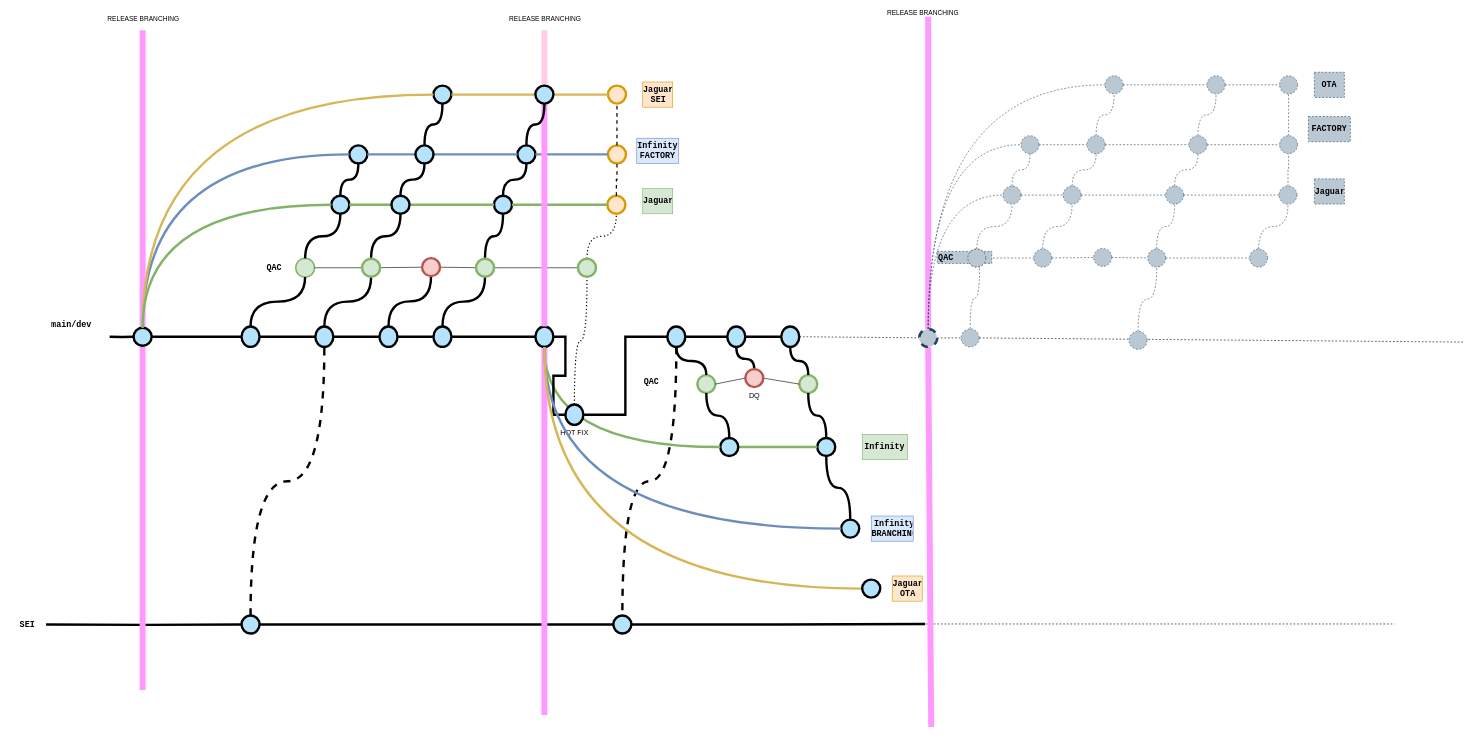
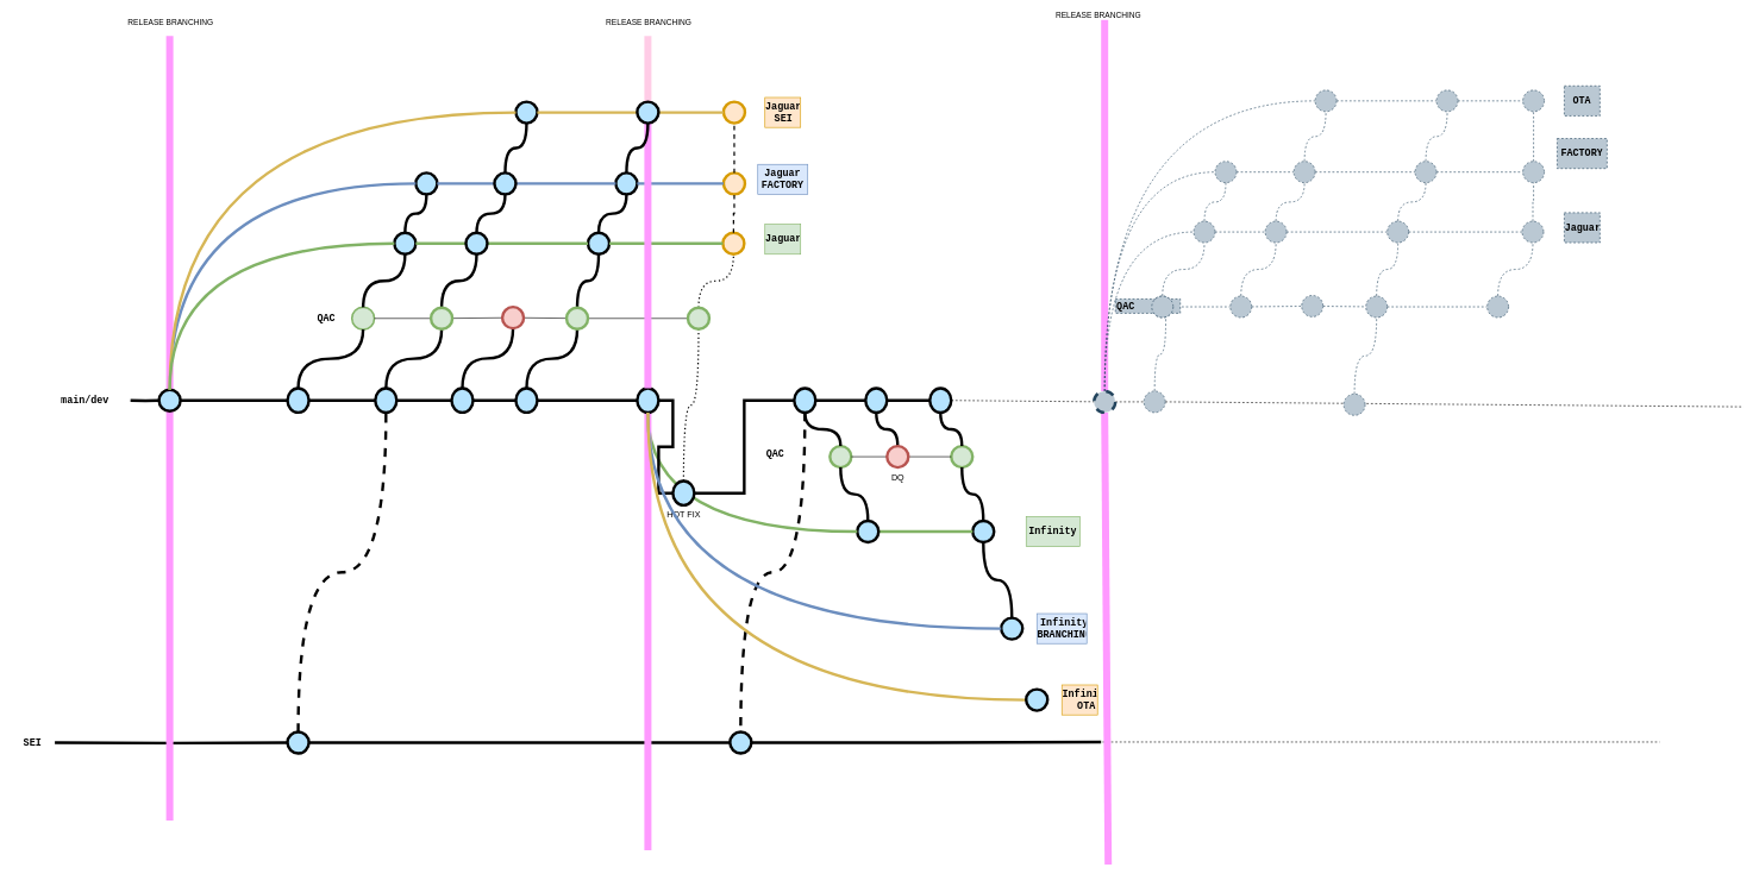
- <mxCell id="76" value="Infinity FACTORY" style="text;html=1;strokeColor=#6c8ebf;fillColor=#dae8fc;align=center;verticalAlign=middle;whiteSpace=wrap;overflow=hidden;fontSize=14;fontStyle=1;fontFamily=Courier New;" parent="1" vertex="1"><mxGeometry x="1061" y="230" width="70" height="42" as="geometry" /></mxCell>
+ <mxCell id="76" value="Jaguar FACTORY" style="text;html=1;strokeColor=#6c8ebf;fillColor=#dae8fc;align=center;verticalAlign=middle;whiteSpace=wrap;overflow=hidden;fontSize=14;fontStyle=1;fontFamily=Courier New;" parent="1" vertex="1"><mxGeometry x="1061" y="230" width="70" height="42" as="geometry" /></mxCell>
- <mxCell id="3" value="main/dev" style="text;html=1;strokeColor=none;fillColor=none;align=center;verticalAlign=middle;whiteSpace=wrap;overflow=hidden;fontSize=14;fontStyle=1;fontFamily=Courier New;" parent="1" vertex="1"><mxGeometry x="72" y="520" width="93" height="42" as="geometry" /></mxCell>
+ <mxCell id="3" value="main/dev" style="text;html=1;strokeColor=none;fillColor=none;align=center;verticalAlign=middle;whiteSpace=wrap;overflow=hidden;fontSize=14;fontStyle=1;fontFamily=Courier New;" parent="1" vertex="1"><mxGeometry x="72" y="540" width="93" height="42" as="geometry" /></mxCell>
- <mxCell id="70" value="DQ" style="verticalLabelPosition=bottom;verticalAlign=top;html=1;strokeWidth=4;shape=mxgraph.flowchart.on-page_reference;strokeColor=#b85450;fillColor=#f8cecc;" parent="1" vertex="1"><mxGeometry x="1242" y="615" width="30" height="30" as="geometry" /></mxCell>
+ <mxCell id="70" value="DQ" style="verticalLabelPosition=bottom;verticalAlign=top;html=1;strokeWidth=4;shape=mxgraph.flowchart.on-page_reference;strokeColor=#b85450;fillColor=#f8cecc;" parent="1" vertex="1"><mxGeometry x="1242" y="625" width="30" height="30" as="geometry" /></mxCell>
- <mxCell id="110" value="Jaguar OTA" style="text;html=1;strokeColor=#d79b00;fillColor=#ffe6cc;align=center;verticalAlign=middle;whiteSpace=wrap;overflow=hidden;fontSize=14;fontStyle=1;fontFamily=Courier New;" vertex="1" parent="1"><mxGeometry x="1487" y="960" width="50" height="42" as="geometry" /></mxCell>
+ <mxCell id="110" value="Infinity OTA" style="text;html=1;strokeColor=#d79b00;fillColor=#ffe6cc;align=center;verticalAlign=middle;whiteSpace=wrap;overflow=hidden;fontSize=14;fontStyle=1;fontFamily=Courier New;" vertex="1" parent="1"><mxGeometry x="1487" y="960" width="50" height="42" as="geometry" /></mxCell>
